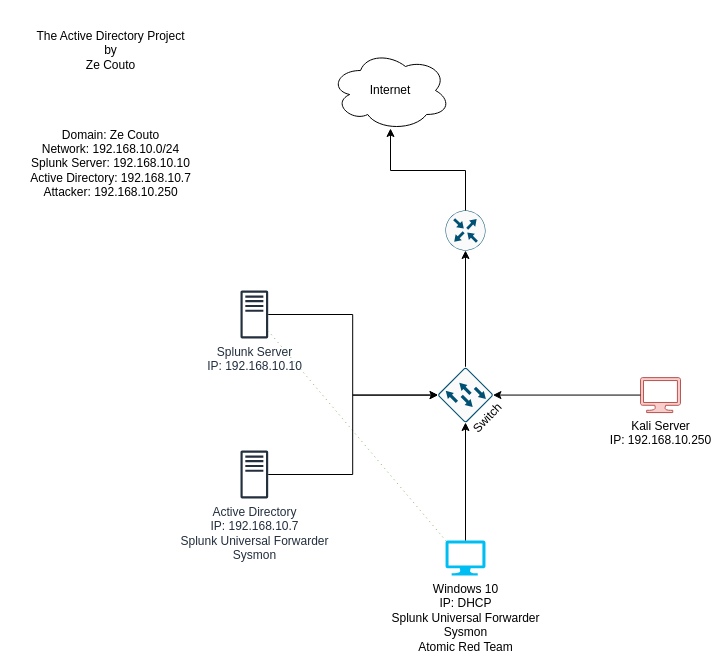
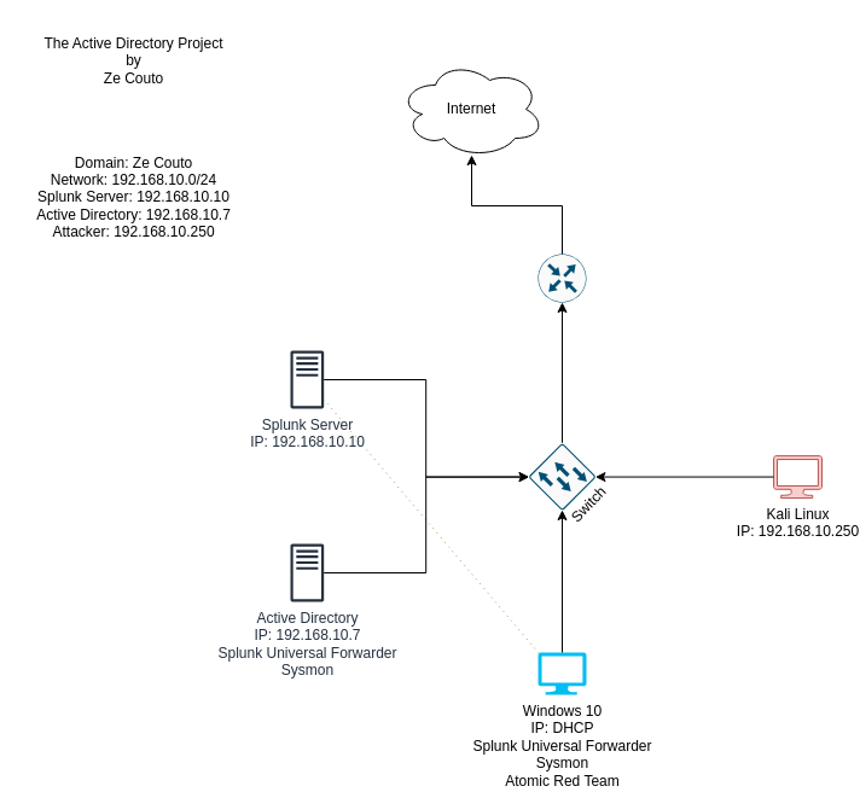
- <mxCell id="6" value="Kali Server&lt;div&gt;IP: 192.168.10.250&lt;/div&gt;" style="verticalLabelPosition=bottom;html=1;verticalAlign=top;align=center;strokeColor=#b85450;fillColor=#f8cecc;shape=mxgraph.azure.computer;pointerEvents=1;" parent="1" vertex="1"><mxGeometry x="640" y="377.07" width="40" height="35" as="geometry" /></mxCell>
+ <mxCell id="6" value="Kali Linux&lt;div&gt;IP: 192.168.10.250&lt;/div&gt;" style="verticalLabelPosition=bottom;html=1;verticalAlign=top;align=center;strokeColor=#b85450;fillColor=#f8cecc;shape=mxgraph.azure.computer;pointerEvents=1;" parent="1" vertex="1"><mxGeometry x="640" y="377.07" width="40" height="35" as="geometry" /></mxCell>
